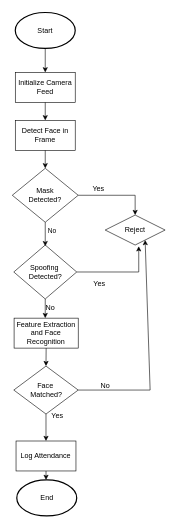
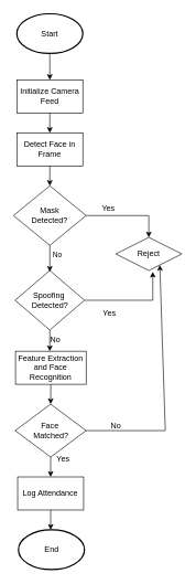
- <mxCell id="11" value="Log Attendance" style="html=1;dashed=0;whiteSpace=wrap;" parent="1" vertex="1"><mxGeometry x="26.25" y="735" width="100" height="50" as="geometry" /></mxCell>
+ <mxCell id="11" value="Log Attendance" style="html=1;dashed=0;whiteSpace=wrap;" parent="1" vertex="1"><mxGeometry x="26.25" y="720" width="100" height="50" as="geometry" /></mxCell>
